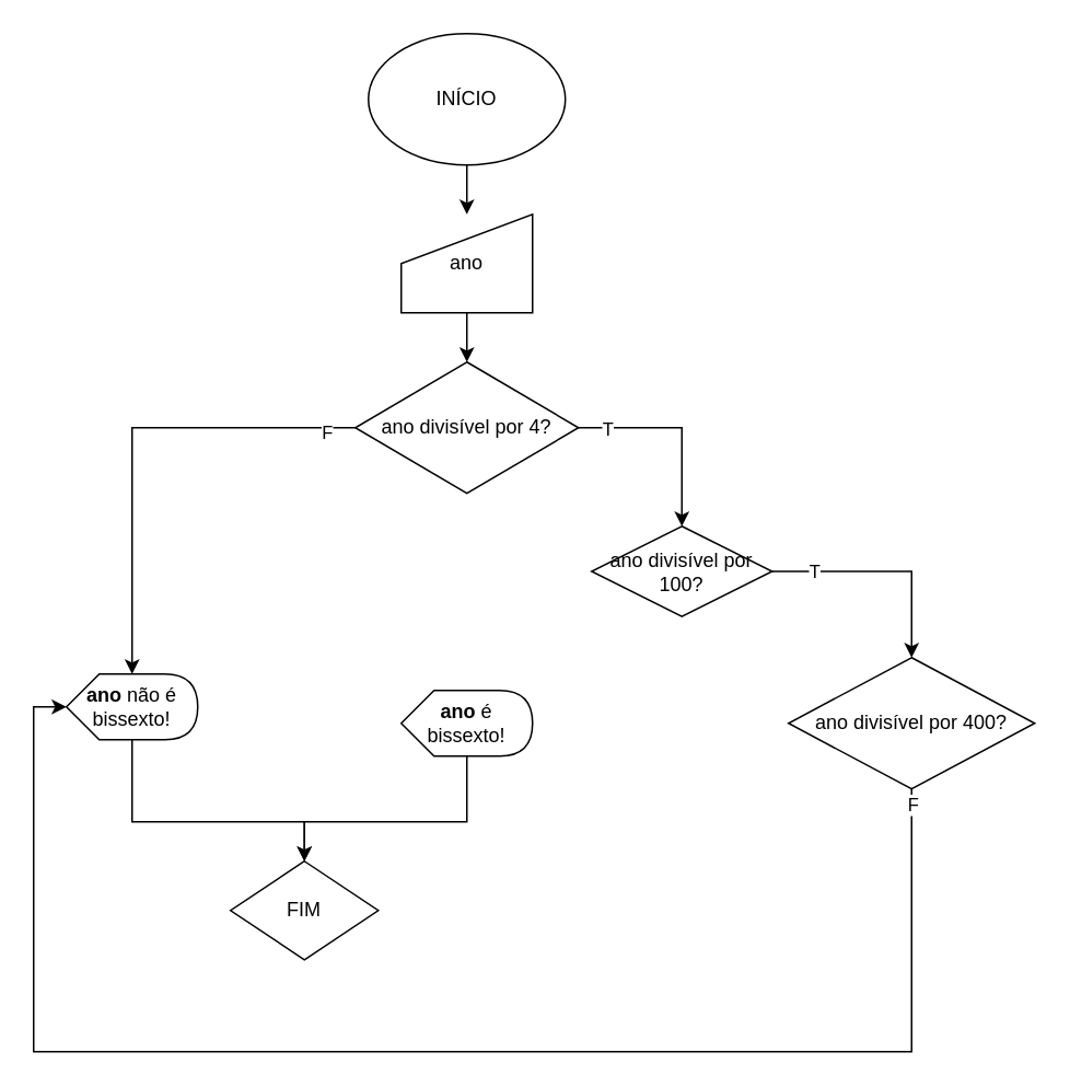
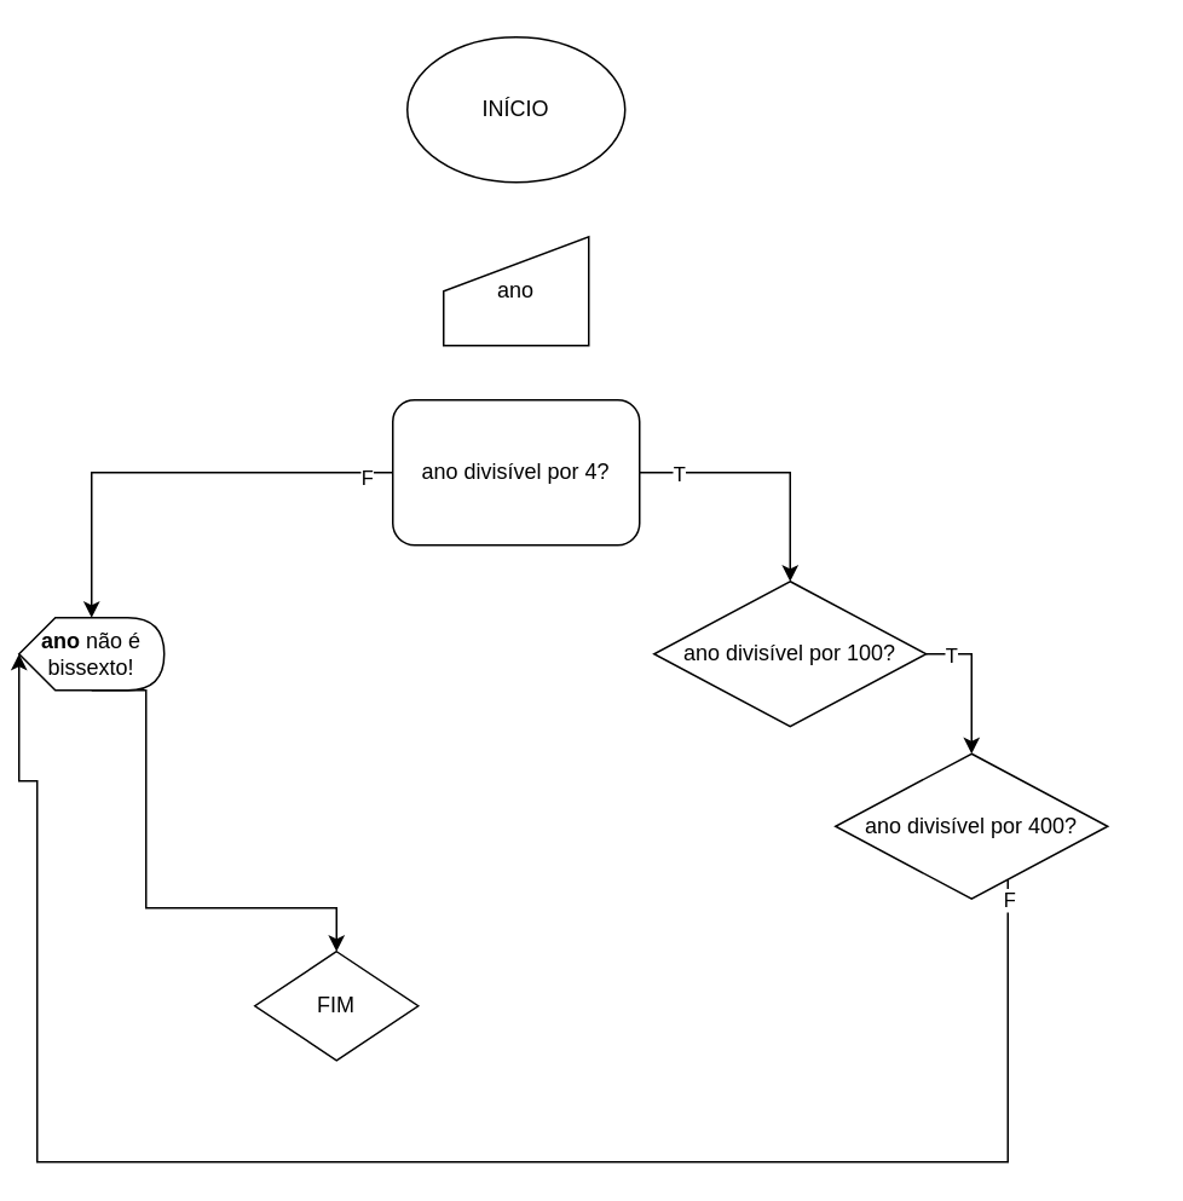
- <mxCell id="2" style="edgeStyle=orthogonalEdgeStyle;rounded=0;orthogonalLoop=1;jettySize=auto;html=1;" edge="1" parent="1" source="3" target="5"><mxGeometry relative="1" as="geometry" /></mxCell>
- <mxCell id="4" style="edgeStyle=orthogonalEdgeStyle;rounded=0;orthogonalLoop=1;jettySize=auto;html=1;entryX=0.5;entryY=0;entryDx=0;entryDy=0;" edge="1" parent="1" source="5" target="8"><mxGeometry relative="1" as="geometry" /></mxCell>
- <mxCell id="8" value="ano divisível por 4?" style="rhombus;whiteSpace=wrap;html=1;" vertex="1" parent="1"><mxGeometry x="216" y="220" width="136" height="80" as="geometry" /></mxCell>
+ <mxCell id="8" value="ano divisível por 4?" style="whiteSpace=wrap;html=1;rounded=1;" vertex="1" parent="1"><mxGeometry x="216" y="220" width="136" height="80" as="geometry" /></mxCell>
- <mxCell id="11" value="ano divisível por 100?" style="rhombus;whiteSpace=wrap;html=1;" vertex="1" parent="1"><mxGeometry x="360" y="320" width="110" height="55" as="geometry" /></mxCell>
+ <mxCell id="11" value="ano divisível por 100?" style="rhombus;whiteSpace=wrap;html=1;" vertex="1" parent="1"><mxGeometry x="360" y="320" width="150" height="80" as="geometry" /></mxCell>
- <mxCell id="13" value="&lt;b&gt;ano&lt;/b&gt;&amp;nbsp;não é bissexto!" style="shape=display;whiteSpace=wrap;html=1;" vertex="1" parent="1"><mxGeometry x="40" y="410" width="80" height="40" as="geometry" /></mxCell>
+ <mxCell id="13" value="&lt;b&gt;ano&lt;/b&gt;&amp;nbsp;não é bissexto!" style="shape=display;whiteSpace=wrap;html=1;" vertex="1" parent="1"><mxGeometry x="10" y="340" width="80" height="40" as="geometry" /></mxCell>
- <mxCell id="18" value="&lt;b&gt;ano&lt;/b&gt;&amp;nbsp;é bissexto!" style="shape=display;whiteSpace=wrap;html=1;" vertex="1" parent="1"><mxGeometry x="244" y="420" width="80" height="40" as="geometry" /></mxCell>
- <mxCell id="16" value="ano divisível por 400?" style="rhombus;whiteSpace=wrap;html=1;" vertex="1" parent="1"><mxGeometry x="480" y="400" width="150" height="80" as="geometry" /></mxCell>
+ <mxCell id="16" value="ano divisível por 400?" style="rhombus;whiteSpace=wrap;html=1;" vertex="1" parent="1"><mxGeometry x="460" y="415" width="150" height="80" as="geometry" /></mxCell>
- <mxCell id="17" style="edgeStyle=orthogonalEdgeStyle;rounded=0;orthogonalLoop=1;jettySize=auto;html=1;entryX=0.5;entryY=0;entryDx=0;entryDy=0;exitX=0;exitY=0;exitDx=40;exitDy=40;exitPerimeter=0;" edge="1" parent="1" source="18" target="19"><mxGeometry relative="1" as="geometry"><Array as="points"><mxPoint x="284" y="500" /><mxPoint x="185" y="500" /></Array></mxGeometry></mxCell>
